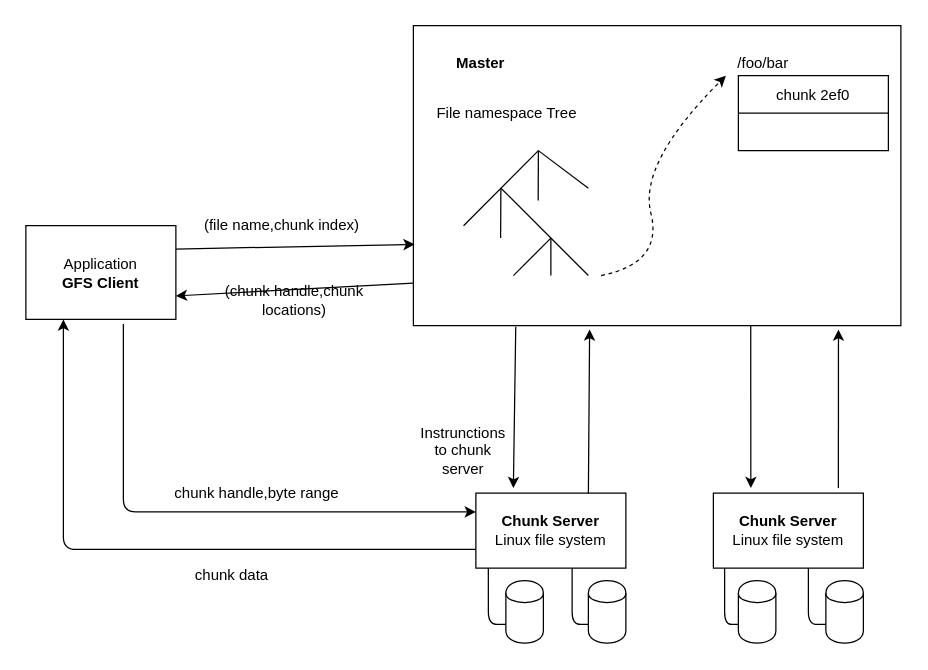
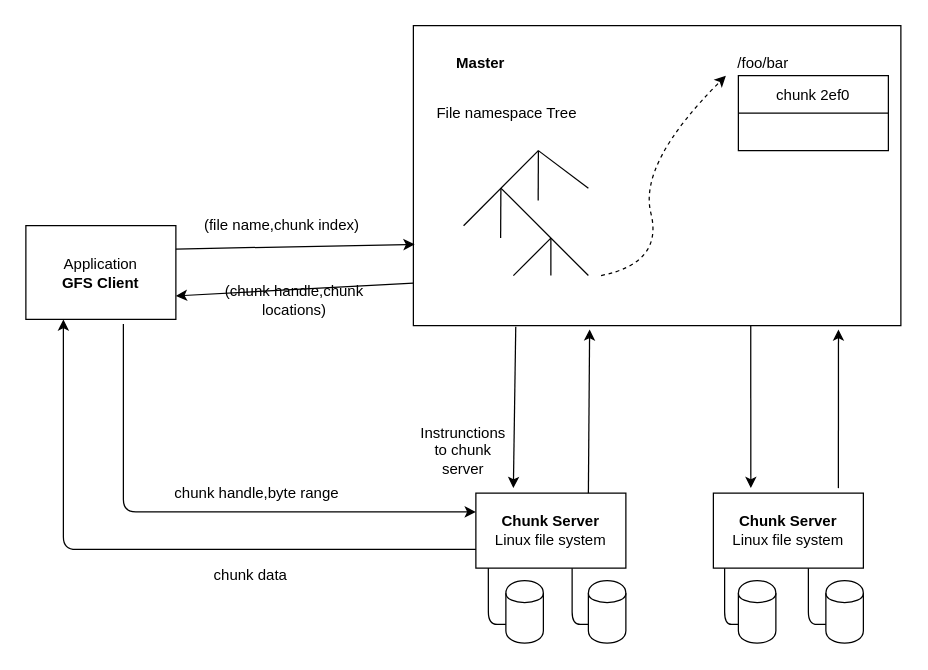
- <mxCell id="39" value="chunk data" style="text;html=1;strokeColor=none;fillColor=none;align=center;verticalAlign=middle;whiteSpace=wrap;rounded=0;" vertex="1" parent="1"><mxGeometry x="135" y="450" width="100" height="20" as="geometry" /></mxCell>
+ <mxCell id="39" value="chunk data" style="text;html=1;strokeColor=none;fillColor=none;align=center;verticalAlign=middle;whiteSpace=wrap;rounded=0;" vertex="1" parent="1"><mxGeometry x="150" y="450" width="100" height="20" as="geometry" /></mxCell>
